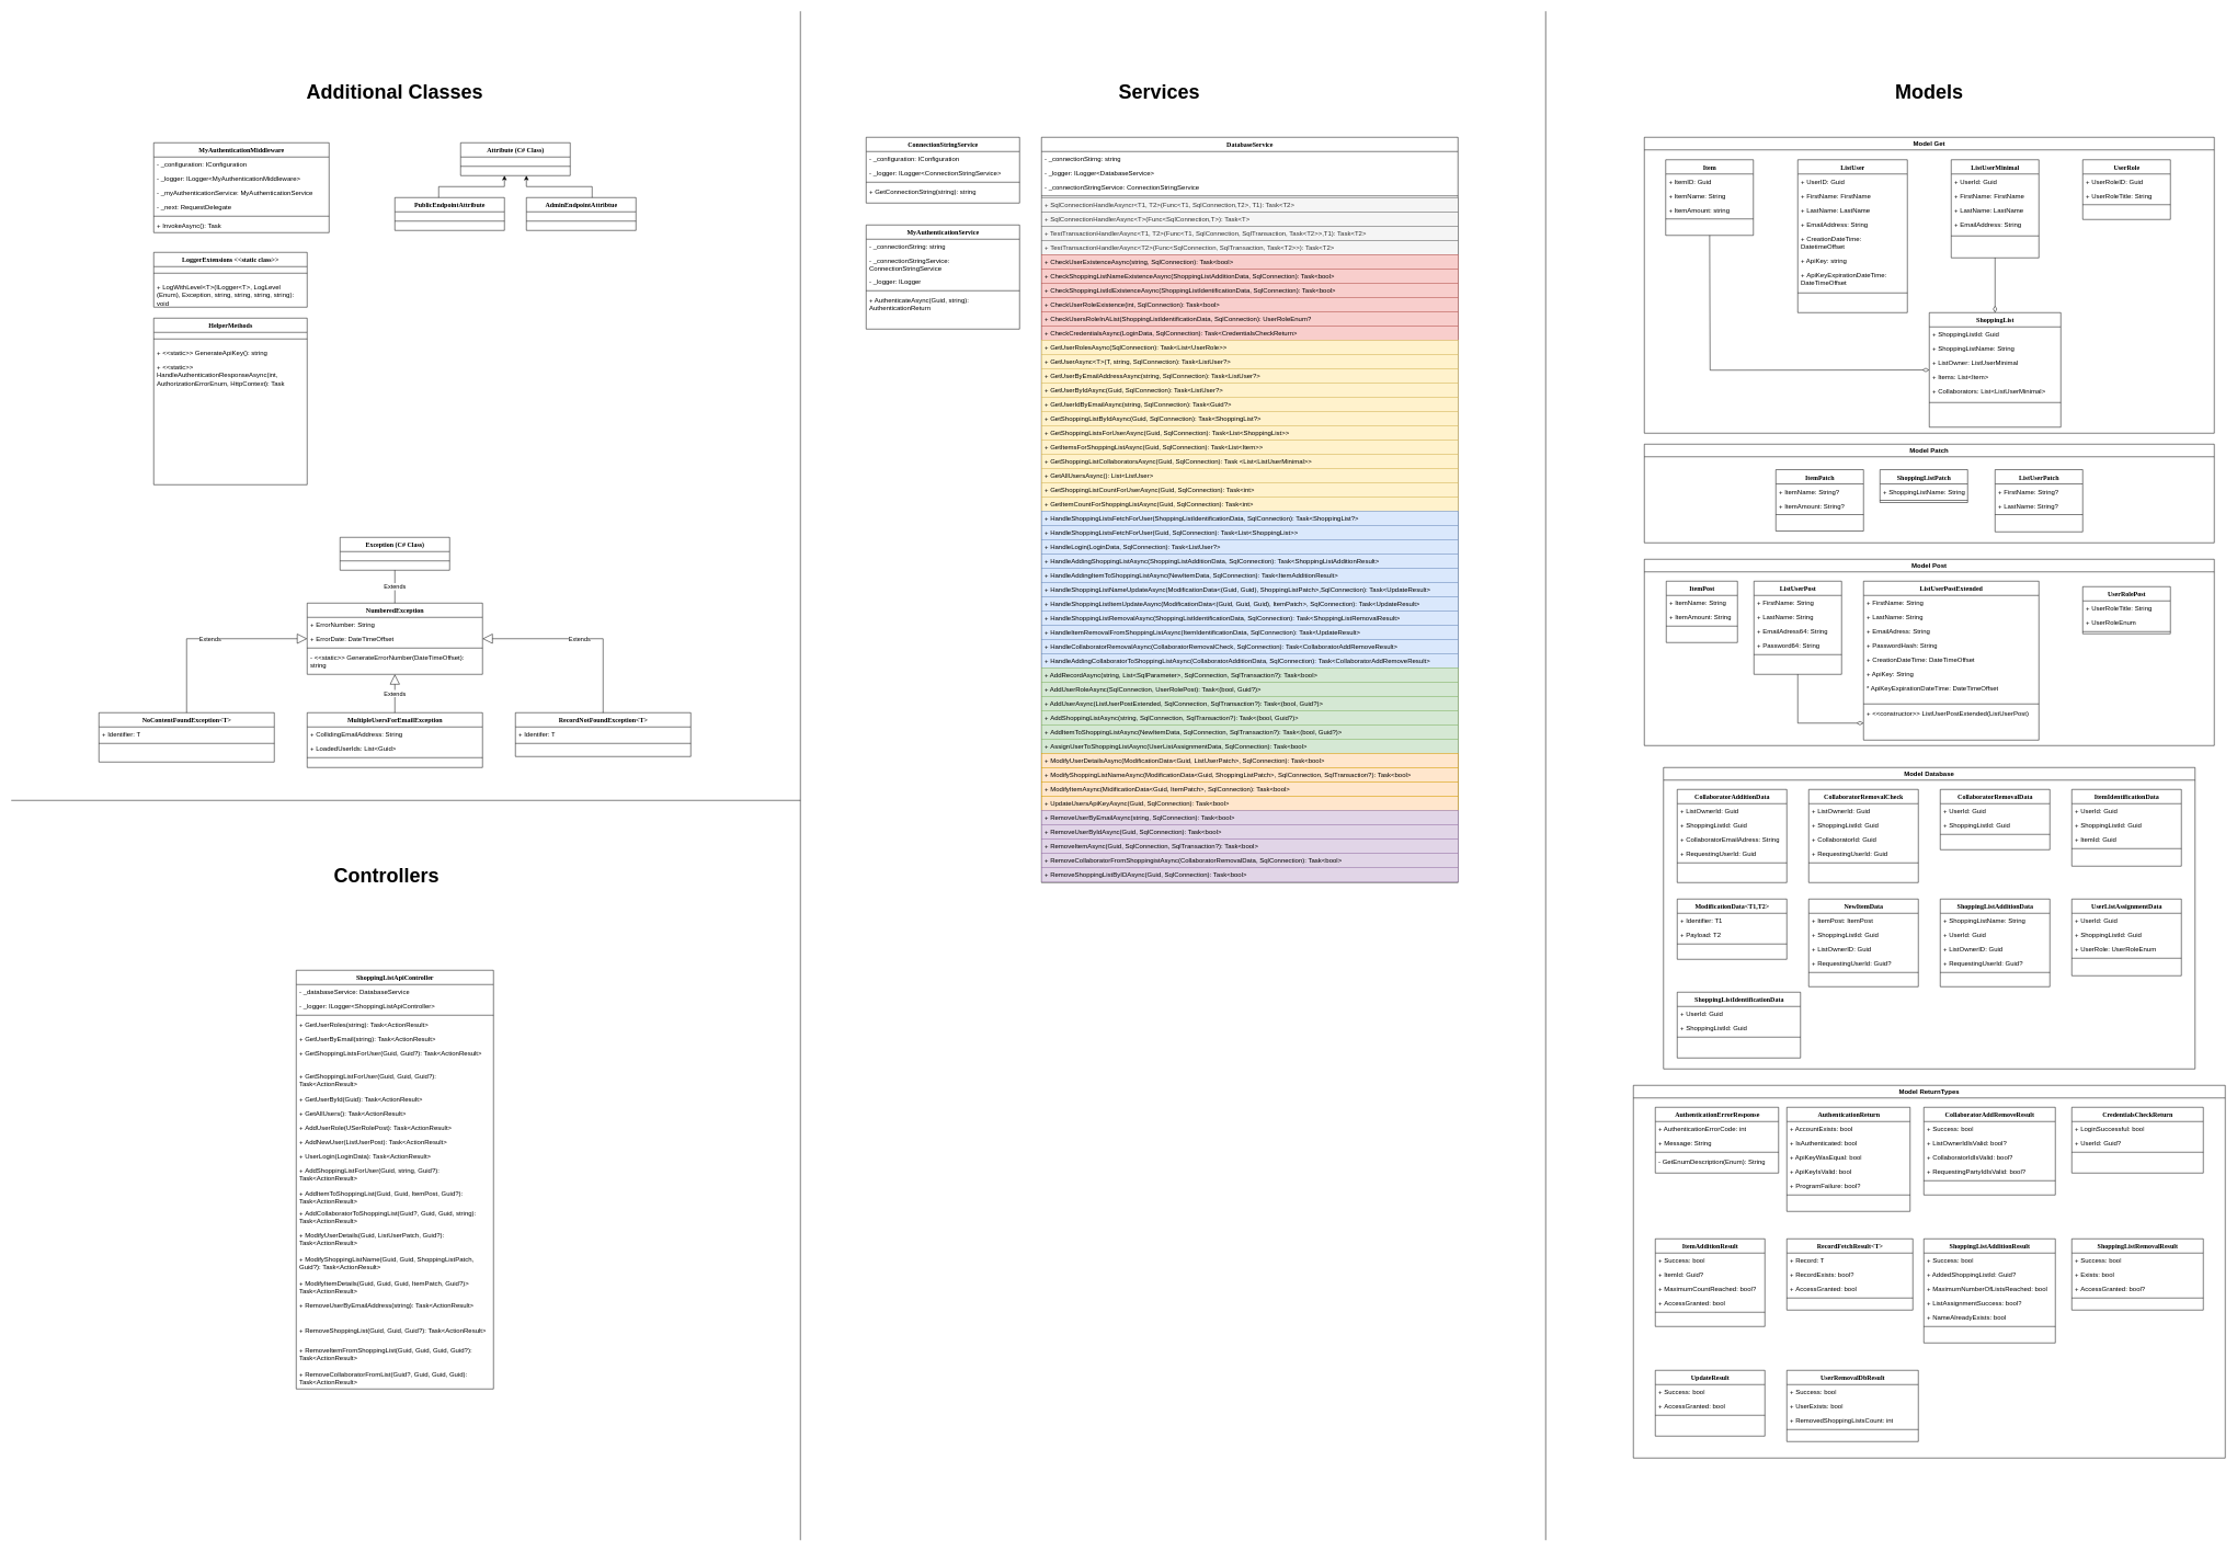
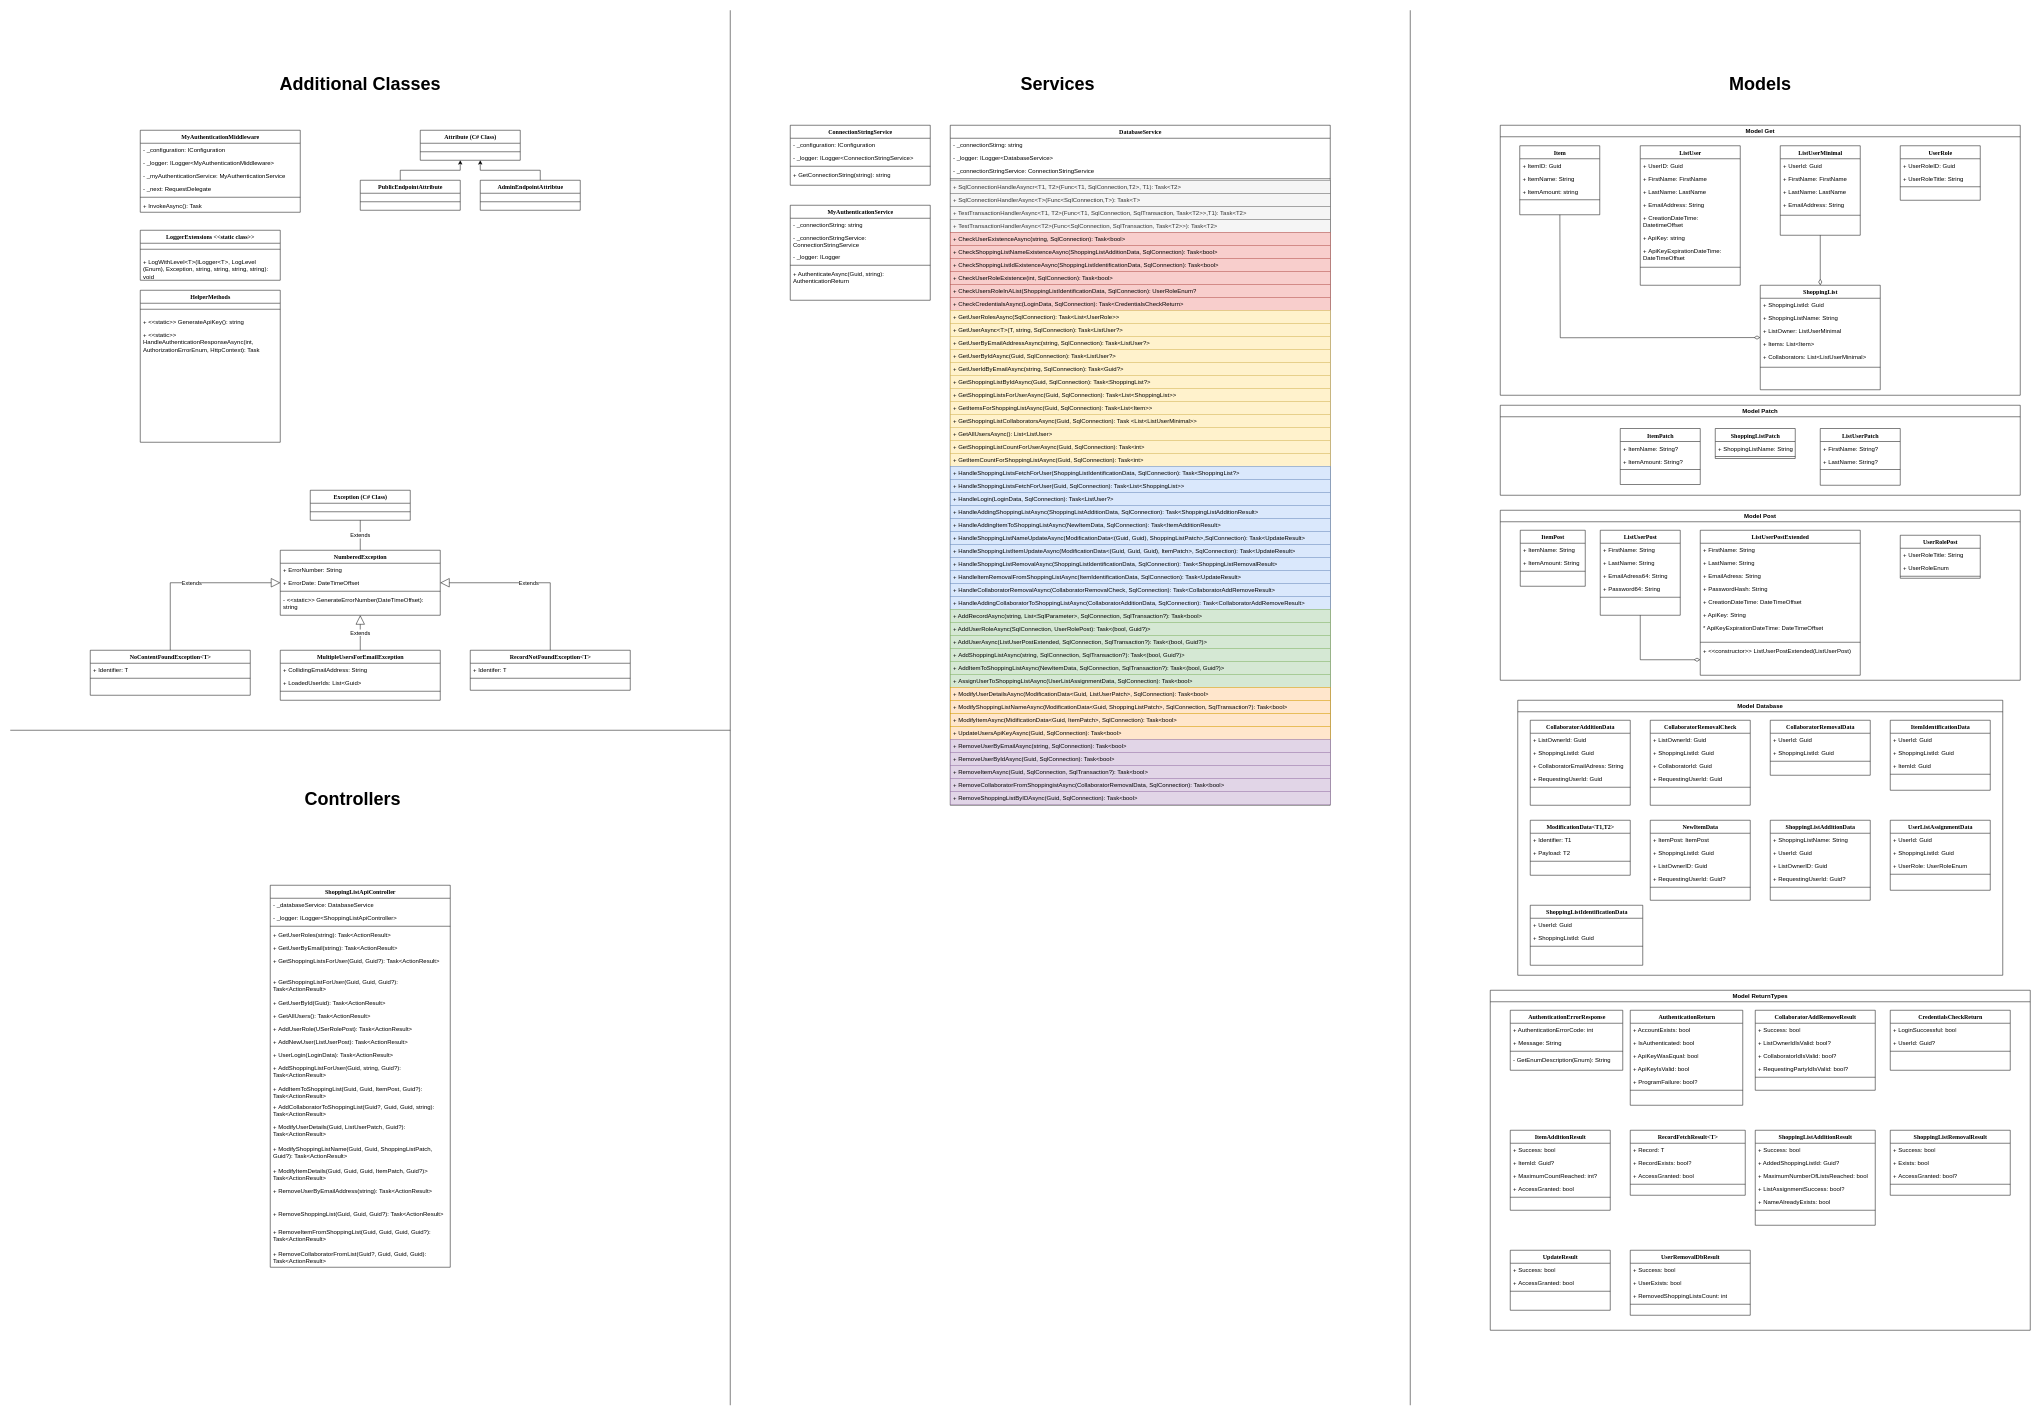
- <mxCell id="299" value="+&amp;nbsp;MaximumCountReached&lt;span style=&quot;background-color: initial;&quot;&gt;: bool?&lt;/span&gt;" style="text;html=1;strokeColor=none;fillColor=none;align=left;verticalAlign=top;spacingLeft=4;spacingRight=4;whiteSpace=wrap;overflow=hidden;rotatable=0;points=[[0,0.5],[1,0.5]];portConstraint=eastwest;" vertex="1" parent="296"><mxGeometry y="78" width="200" height="26" as="geometry" /></mxCell>
+ <mxCell id="299" value="+&amp;nbsp;MaximumCountReached&lt;span style=&quot;background-color: initial;&quot;&gt;: int?&lt;/span&gt;" style="text;html=1;strokeColor=none;fillColor=none;align=left;verticalAlign=top;spacingLeft=4;spacingRight=4;whiteSpace=wrap;overflow=hidden;rotatable=0;points=[[0,0.5],[1,0.5]];portConstraint=eastwest;" vertex="1" parent="296"><mxGeometry y="78" width="200" height="26" as="geometry" /></mxCell>
